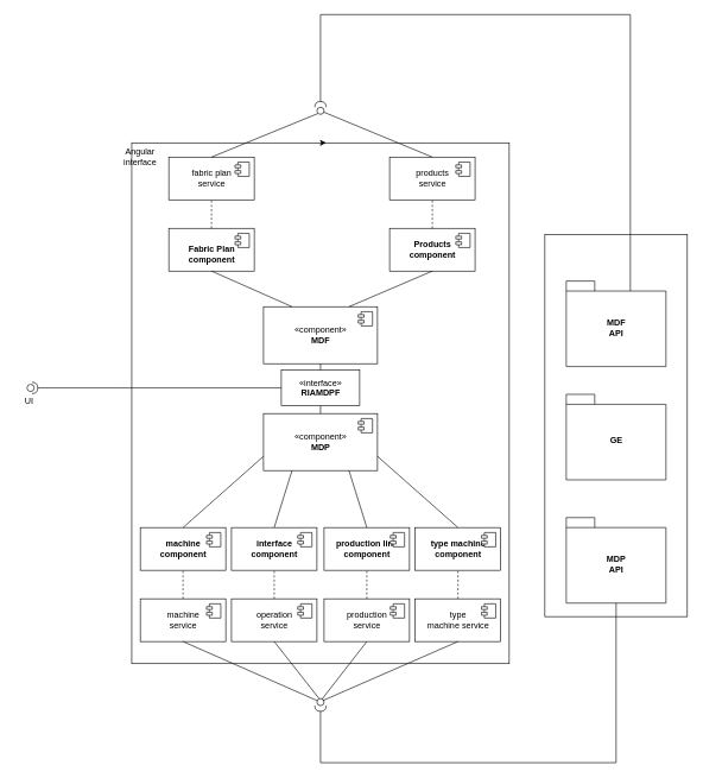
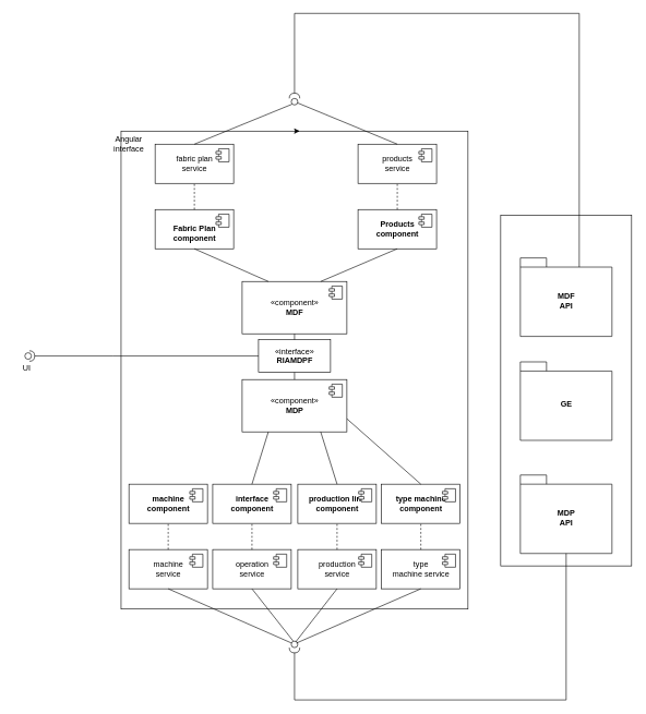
- <mxCell id="55" value="" style="endArrow=none;html=1;exitX=0.5;exitY=0;exitDx=0;exitDy=0;entryX=0;entryY=0.75;entryDx=0;entryDy=0;" parent="1" source="13" target="7" edge="1"><mxGeometry width="50" height="50" relative="1" as="geometry"><mxPoint x="246" y="710" as="sourcePoint" /><mxPoint x="296" y="660" as="targetPoint" /></mxGeometry></mxCell>
